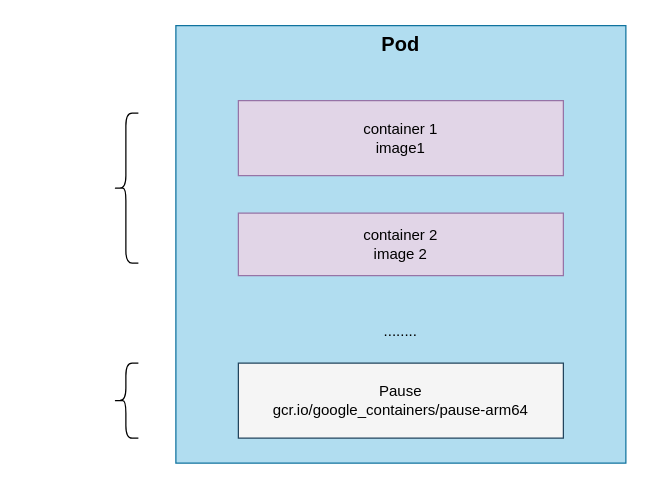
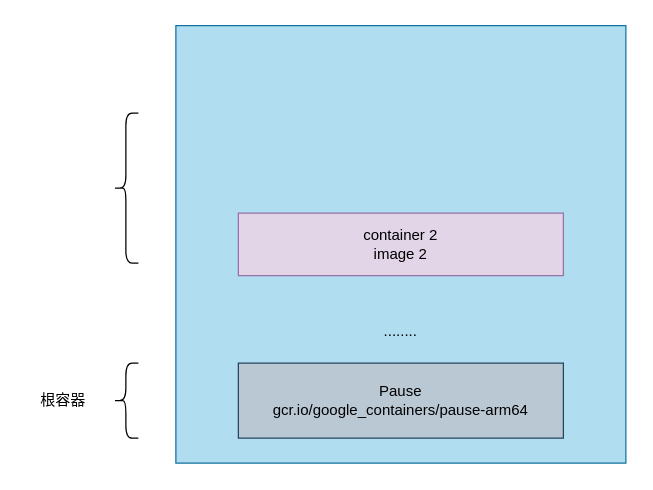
- <mxCell id="7" value="&lt;font style=&quot;font-size: 16px;&quot;&gt;&lt;b&gt;Pod&lt;/b&gt;&lt;/font&gt;" style="text;html=1;strokeColor=none;fillColor=none;align=center;verticalAlign=middle;whiteSpace=wrap;rounded=0;" vertex="1" parent="1"><mxGeometry x="290" y="20" width="60" height="30" as="geometry" /></mxCell>
- <mxCell id="3" value="container 1&lt;br&gt;image1" style="rounded=0;whiteSpace=wrap;html=1;fillColor=#e1d5e7;strokeColor=#9673a6;" vertex="1" parent="1"><mxGeometry x="190" y="80" width="260" height="60" as="geometry" /></mxCell>
+ <mxCell id="10" value="根容器" style="text;html=1;strokeColor=none;fillColor=none;align=center;verticalAlign=middle;whiteSpace=wrap;rounded=0;" vertex="1" parent="1"><mxGeometry x="20" y="305" width="60" height="30" as="geometry" /></mxCell>
- <mxCell id="5" value="Pause&lt;br&gt;gcr.io/google_containers/pause-arm64" style="rounded=0;whiteSpace=wrap;html=1;fillColor=#f5f5f5;strokeColor=#23445d;" vertex="1" parent="1"><mxGeometry x="190" y="290" width="260" height="60" as="geometry" /></mxCell>
+ <mxCell id="5" value="Pause&lt;br&gt;gcr.io/google_containers/pause-arm64" style="rounded=0;whiteSpace=wrap;html=1;fillColor=#bac8d3;strokeColor=#23445d;" vertex="1" parent="1"><mxGeometry x="190" y="290" width="260" height="60" as="geometry" /></mxCell>
